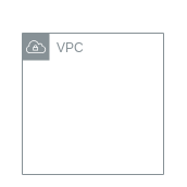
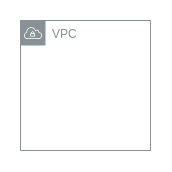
- <mxCell id="2" value="VPC" style="sketch=0;outlineConnect=0;gradientColor=none;html=1;whiteSpace=wrap;fontSize=12;fontStyle=0;shape=mxgraph.aws4.group;grIcon=mxgraph.aws4.group_vpc;strokeColor=#879196;fillColor=none;verticalAlign=top;align=left;spacingLeft=30;fontColor=#879196;dashed=0;" vertex="1" parent="1"><mxGeometry x="20" y="30" width="130" height="130" as="geometry" /></mxCell>
+ <mxCell id="2" value="VPC" style="sketch=0;outlineConnect=0;gradientColor=none;html=1;whiteSpace=wrap;fontSize=12;fontStyle=0;shape=mxgraph.aws4.group;grIcon=mxgraph.aws4.group_vpc;strokeColor=#879196;fillColor=none;verticalAlign=top;align=left;spacingLeft=30;fontColor=#879196;dashed=0;" vertex="1" parent="1"><mxGeometry x="20" y="20" width="130" height="130" as="geometry" /></mxCell>
